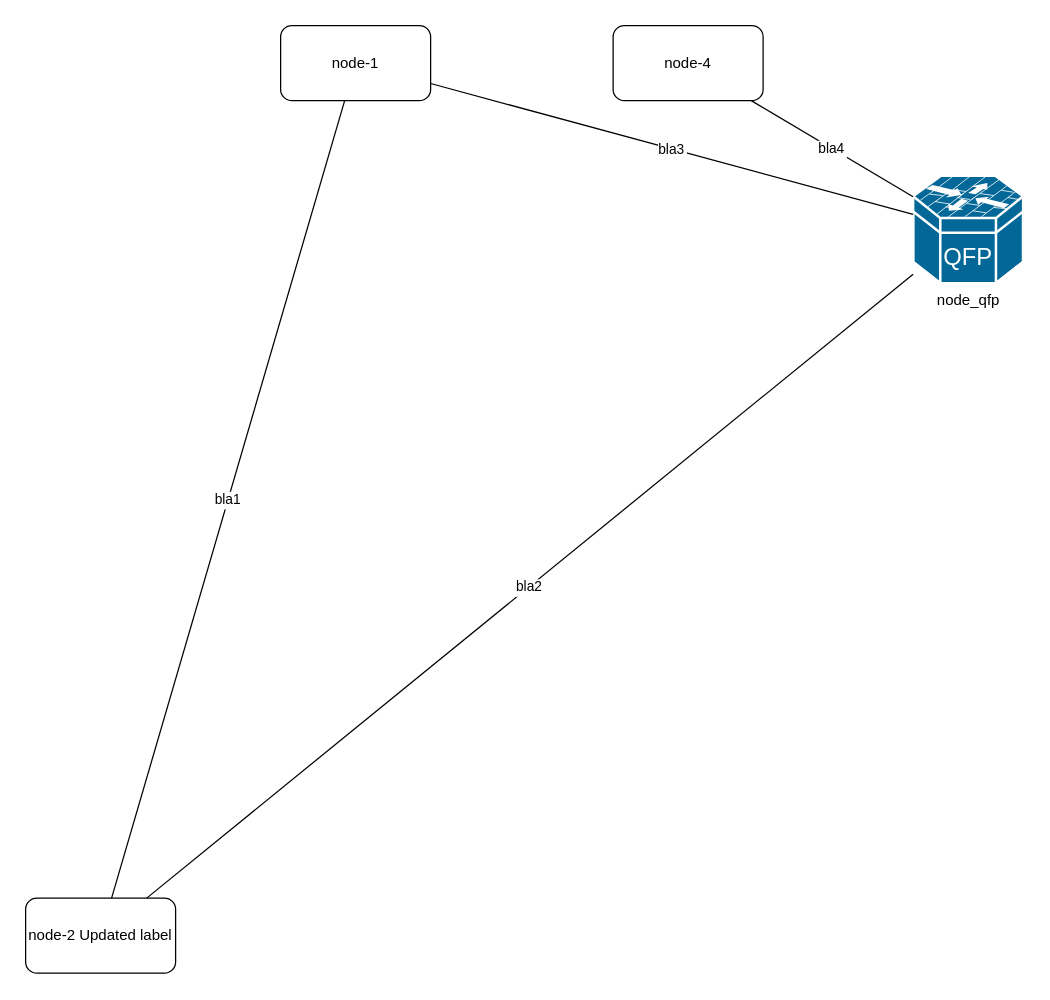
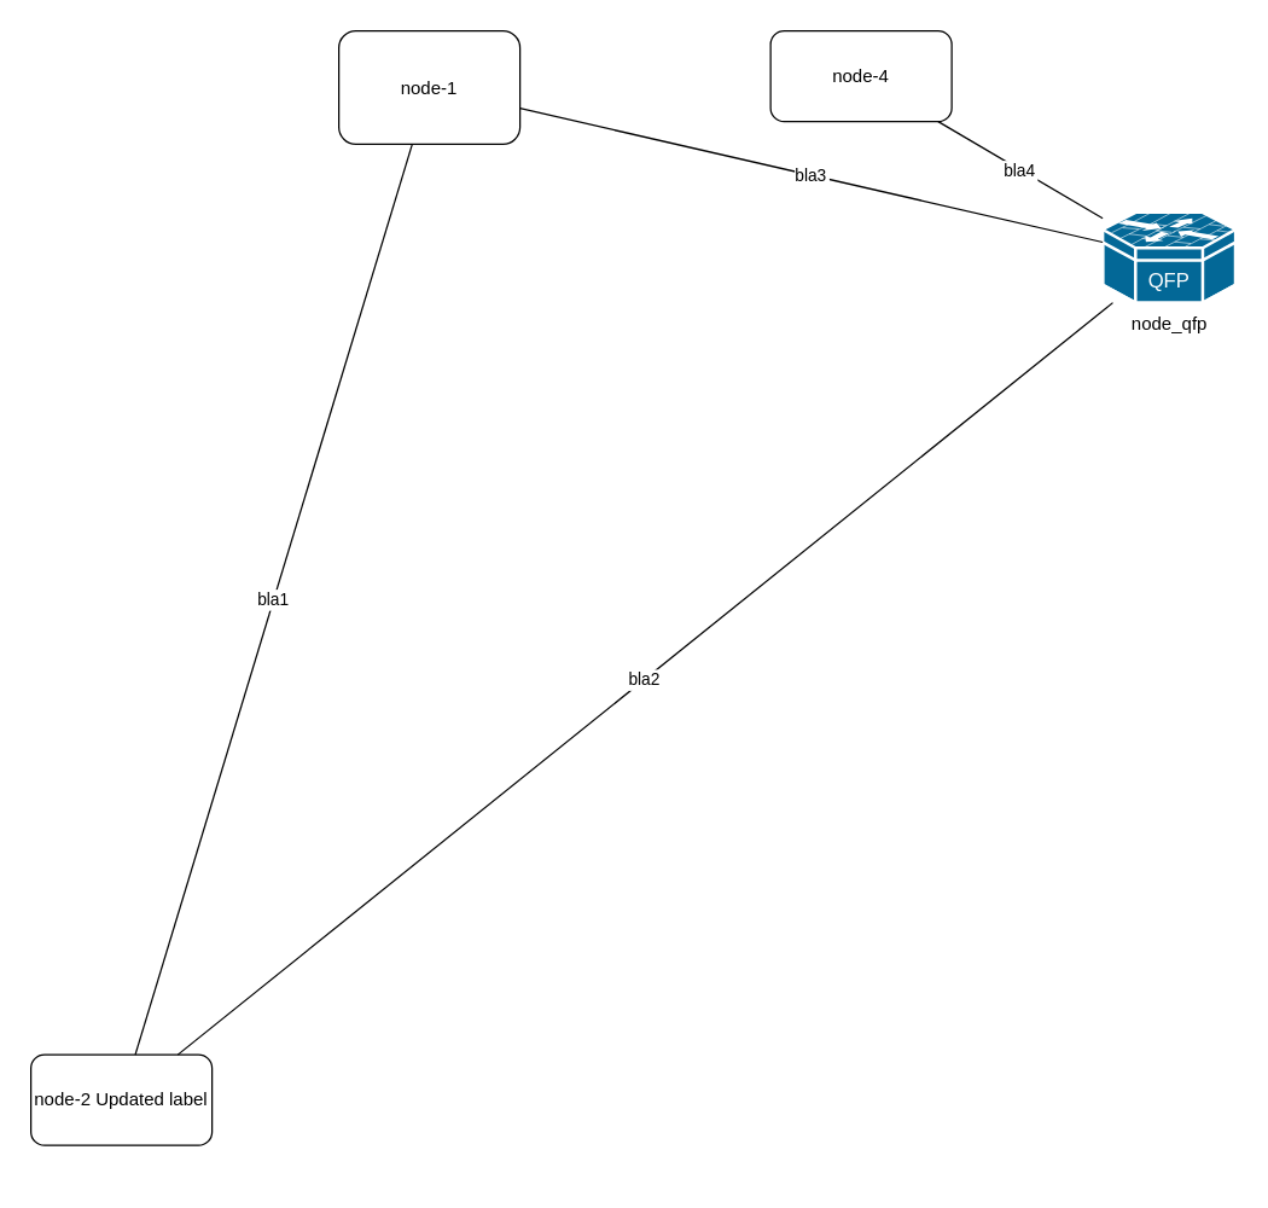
- <mxCell id="2" value="node-1" parent="1" style="rounded=1;whiteSpace=wrap;html=1;" vertex="1"><mxGeometry as="geometry" height="60" width="120" x="224" y="20" /></mxCell>
+ <mxCell id="2" value="node-1" parent="1" style="rounded=1;whiteSpace=wrap;html=1;" vertex="1"><mxGeometry x="224" y="20" as="geometry" height="75" width="120" /></mxCell>
- <mxCell id="5" value="node-4" parent="1" style="rounded=1;whiteSpace=wrap;html=1;" vertex="1"><mxGeometry as="geometry" height="60" width="120" x="490" y="20" /></mxCell>
+ <mxCell id="5" value="node-4" parent="1" style="rounded=1;whiteSpace=wrap;html=1;" vertex="1"><mxGeometry x="510" y="20" as="geometry" height="60" width="120" /></mxCell>
- <mxCell id="4" value="node_qfp" parent="1" style="shape=mxgraph.cisco.misc.asr_1000_series;html=1;pointerEvents=1;dashed=0;fillColor=#036897;strokeColor=#ffffff;strokeWidth=2;verticalLabelPosition=bottom;verticalAlign=top;align=center;outlineConnect=0;" vertex="1"><mxGeometry as="geometry" height="86" width="88" x="730" y="140" /></mxCell>
+ <mxCell id="4" value="node_qfp" parent="1" style="shape=mxgraph.cisco.misc.asr_1000_series;html=1;pointerEvents=1;dashed=0;fillColor=#036897;strokeColor=#ffffff;strokeWidth=2;verticalLabelPosition=bottom;verticalAlign=top;align=center;outlineConnect=0;" vertex="1"><mxGeometry x="730" y="140" as="geometry" height="60" width="88" /></mxCell>
- <mxCell id="3" value="node-2 Updated label" parent="1" style="rounded=1;whiteSpace=wrap;html=1;" vertex="1"><mxGeometry as="geometry" height="60" width="120" x="20" y="718" /></mxCell>
+ <mxCell id="3" value="node-2 Updated label" parent="1" style="rounded=1;whiteSpace=wrap;html=1;" vertex="1"><mxGeometry x="20" y="698" as="geometry" height="60" width="120" /></mxCell>
